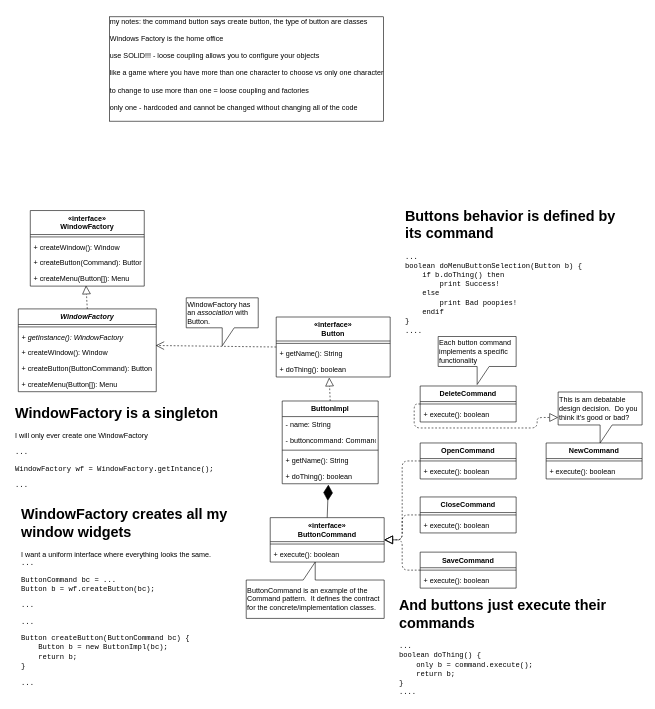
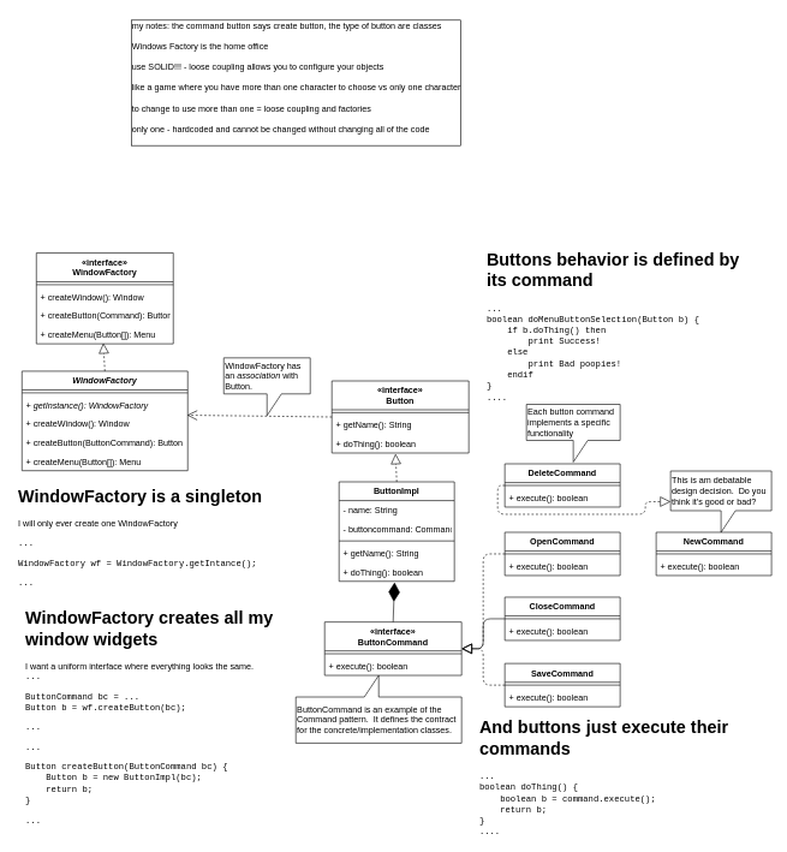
- <mxCell id="45" value="" style="endArrow=block;dashed=1;endFill=0;endSize=12;html=1;exitX=0;exitY=0.5;exitDx=0;exitDy=0;entryX=1;entryY=0.5;entryDx=0;entryDy=0;edgeStyle=orthogonalEdgeStyle;" parent="1" source="34" target="14" edge="1"><mxGeometry width="160" relative="1" as="geometry"><mxPoint x="790" y="495.5" as="sourcePoint" /><mxPoint x="670" y="412.5" as="targetPoint" /></mxGeometry></mxCell>
+ <mxCell id="45" value="" style="endArrow=block;dashed=0;endFill=0;endSize=12;html=1;exitX=0;exitY=0.5;exitDx=0;exitDy=0;entryX=1;entryY=0.5;entryDx=0;entryDy=0;edgeStyle=orthogonalEdgeStyle;" parent="1" source="34" target="14" edge="1"><mxGeometry width="160" relative="1" as="geometry"><mxPoint x="790" y="495.5" as="sourcePoint" /><mxPoint x="670" y="412.5" as="targetPoint" /></mxGeometry></mxCell>
- <mxCell id="56" value="&lt;h1&gt;And buttons just execute their commands&lt;/h1&gt;&lt;div&gt;&lt;font face=&quot;Courier New&quot;&gt;...&lt;/font&gt;&lt;/div&gt;&lt;div&gt;&lt;span style=&quot;font-family: &amp;#34;courier new&amp;#34;&quot;&gt;boolean doThing() {&lt;/span&gt;&lt;/div&gt;&lt;div&gt;&lt;font face=&quot;Courier New&quot;&gt;&amp;nbsp; &amp;nbsp; only b = command.execute();&lt;/font&gt;&lt;/div&gt;&lt;div&gt;&lt;font face=&quot;Courier New&quot;&gt;&amp;nbsp; &amp;nbsp; return b;&lt;/font&gt;&lt;/div&gt;&lt;div&gt;&lt;font face=&quot;Courier New&quot;&gt;&lt;span&gt;}&lt;/span&gt;&lt;/font&gt;&lt;/div&gt;&lt;div&gt;&lt;span&gt;&lt;font face=&quot;Courier New&quot;&gt;....&lt;/font&gt;&lt;/span&gt;&lt;/div&gt;" style="text;html=1;strokeColor=none;fillColor=none;spacing=5;spacingTop=-20;whiteSpace=wrap;overflow=hidden;rounded=0;align=left;" parent="1" vertex="1"><mxGeometry x="660" y="989" width="370" height="170" as="geometry" /></mxCell>
+ <mxCell id="56" value="&lt;h1&gt;And buttons just execute their commands&lt;/h1&gt;&lt;div&gt;&lt;font face=&quot;Courier New&quot;&gt;...&lt;/font&gt;&lt;/div&gt;&lt;div&gt;&lt;span style=&quot;font-family: &amp;#34;courier new&amp;#34;&quot;&gt;boolean doThing() {&lt;/span&gt;&lt;/div&gt;&lt;div&gt;&lt;font face=&quot;Courier New&quot;&gt;&amp;nbsp; &amp;nbsp; boolean b = command.execute();&lt;/font&gt;&lt;/div&gt;&lt;div&gt;&lt;font face=&quot;Courier New&quot;&gt;&amp;nbsp; &amp;nbsp; return b;&lt;/font&gt;&lt;/div&gt;&lt;div&gt;&lt;font face=&quot;Courier New&quot;&gt;&lt;span&gt;}&lt;/span&gt;&lt;/font&gt;&lt;/div&gt;&lt;div&gt;&lt;span&gt;&lt;font face=&quot;Courier New&quot;&gt;....&lt;/font&gt;&lt;/span&gt;&lt;/div&gt;" style="text;html=1;strokeColor=none;fillColor=none;spacing=5;spacingTop=-20;whiteSpace=wrap;overflow=hidden;rounded=0;align=left;" parent="1" vertex="1"><mxGeometry x="660" y="989" width="370" height="170" as="geometry" /></mxCell>
